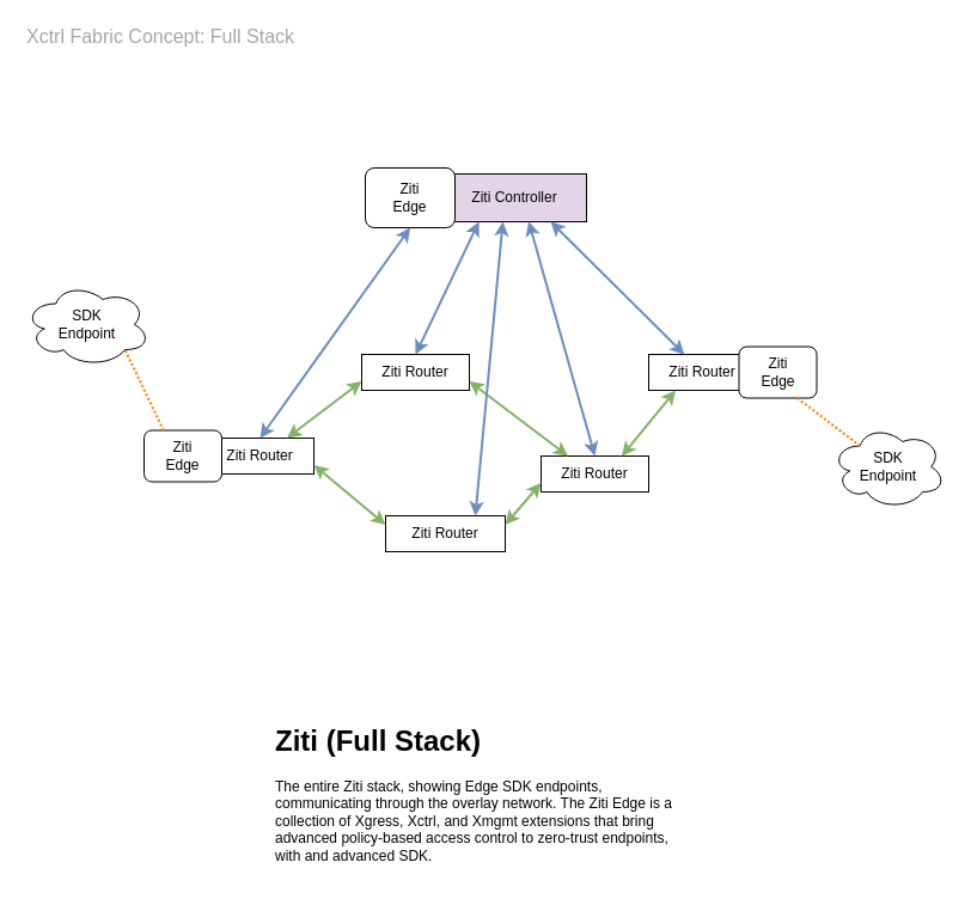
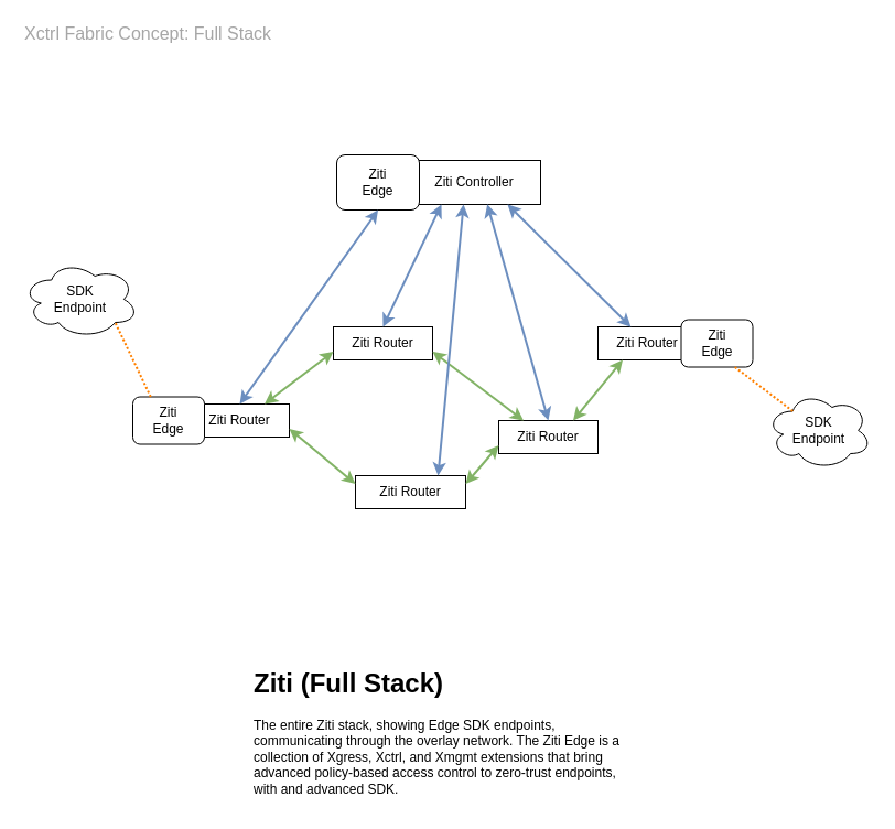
- <mxCell id="15" value="Ziti Controller" style="rounded=0;whiteSpace=wrap;html=1;fillColor=#e1d5e7;" vertex="1" parent="1"><mxGeometry x="370" y="145" width="120" height="40" as="geometry" /></mxCell>
+ <mxCell id="15" value="Ziti Controller" style="rounded=0;whiteSpace=wrap;html=1;" vertex="1" parent="1"><mxGeometry x="370" y="145" width="120" height="40" as="geometry" /></mxCell>
